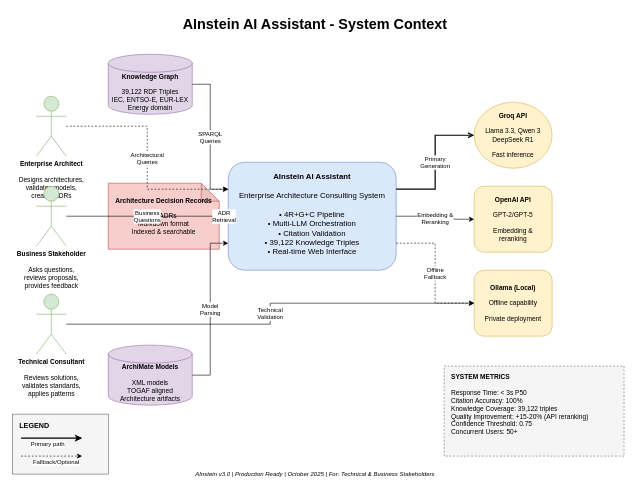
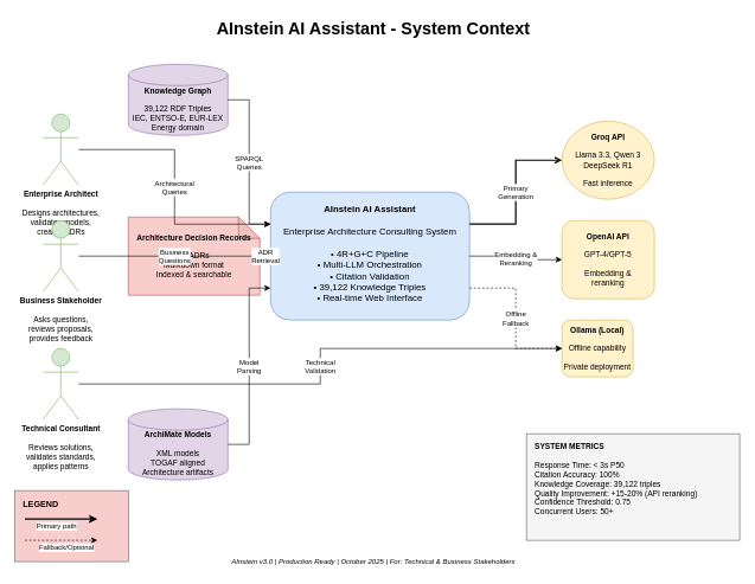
- <mxCell id="13" value="Architectural&lt;br&gt;Queries" style="edgeStyle=orthogonalEdgeStyle;rounded=0;orthogonalLoop=1;jettySize=auto;html=1;exitX=1;exitY=0.5;exitDx=0;exitDy=0;entryX=0;entryY=0.25;entryDx=0;entryDy=0;fontSize=10;dashed=1;" edge="1" parent="1" source="4" target="3"><mxGeometry relative="1" as="geometry" /></mxCell>
+ <mxCell id="13" value="Architectural&lt;br&gt;Queries" style="edgeStyle=orthogonalEdgeStyle;rounded=0;orthogonalLoop=1;jettySize=auto;html=1;exitX=1;exitY=0.5;exitDx=0;exitDy=0;entryX=0;entryY=0.25;entryDx=0;entryDy=0;fontSize=10;" edge="1" parent="1" source="4" target="3"><mxGeometry relative="1" as="geometry" /></mxCell>
- <mxCell id="8" value="&lt;b&gt;OpenAI API&lt;/b&gt;&lt;br&gt;&lt;br&gt;GPT-2/GPT-5&lt;br&gt;&lt;br&gt;Embedding &amp;&lt;br&gt;reranking" style="rounded=1;whiteSpace=wrap;html=1;fillColor=#fff2cc;strokeColor=#d6b656;fontSize=11;" vertex="1" parent="1"><mxGeometry x="790" y="310" width="130" height="110" as="geometry" /></mxCell>
+ <mxCell id="8" value="&lt;b&gt;OpenAI API&lt;/b&gt;&lt;br&gt;&lt;br&gt;GPT-4/GPT-5&lt;br&gt;&lt;br&gt;Embedding &amp;&lt;br&gt;reranking" style="rounded=1;whiteSpace=wrap;html=1;fillColor=#fff2cc;strokeColor=#d6b656;fontSize=11;" vertex="1" parent="1"><mxGeometry x="790" y="310" width="130" height="110" as="geometry" /></mxCell>
- <mxCell id="9" value="&lt;b&gt;Ollama (Local)&lt;/b&gt;&lt;br&gt;&lt;br&gt;Offline capability&lt;br&gt;&lt;br&gt;Private deployment" style="rounded=1;whiteSpace=wrap;html=1;fillColor=#fff2cc;strokeColor=#d6b656;fontSize=11;" vertex="1" parent="1"><mxGeometry x="790" y="450" width="130" height="110" as="geometry" /></mxCell>
+ <mxCell id="9" value="&lt;b&gt;Ollama (Local)&lt;/b&gt;&lt;br&gt;&lt;br&gt;Offline capability&lt;br&gt;&lt;br&gt;Private deployment" style="rounded=1;whiteSpace=wrap;html=1;fillColor=#fff2cc;strokeColor=#d6b656;fontSize=11;" vertex="1" parent="1"><mxGeometry x="790" y="450" width="100" height="80" as="geometry" /></mxCell>
- <mxCell id="22" value="&lt;b&gt;SYSTEM METRICS&lt;/b&gt;&lt;br&gt;&lt;br&gt;Response Time: &amp;lt; 3s P50&lt;br&gt;Citation Accuracy: 100%&lt;br&gt;Knowledge Coverage: 39,122 triples&lt;br&gt;Quality Improvement: +15-20% (API reranking)&lt;br&gt;Confidence Threshold: 0.75&lt;br&gt;Concurrent Users: 50+" style="rounded=0;whiteSpace=wrap;html=1;fillColor=#f5f5f5;strokeColor=#666666;fontSize=11;align=left;verticalAlign=top;spacingLeft=10;spacingTop=5;dashed=1;" vertex="1" parent="1"><mxGeometry x="740" y="610" width="300" height="150" as="geometry" /></mxCell>
+ <mxCell id="22" value="&lt;b&gt;SYSTEM METRICS&lt;/b&gt;&lt;br&gt;&lt;br&gt;Response Time: &amp;lt; 3s P50&lt;br&gt;Citation Accuracy: 100%&lt;br&gt;Knowledge Coverage: 39,122 triples&lt;br&gt;Quality Improvement: +15-20% (API reranking)&lt;br&gt;Confidence Threshold: 0.75&lt;br&gt;Concurrent Users: 50+" style="rounded=0;whiteSpace=wrap;html=1;fillColor=#f5f5f5;strokeColor=#666666;fontSize=11;align=left;verticalAlign=top;spacingLeft=10;spacingTop=5;" vertex="1" parent="1"><mxGeometry x="740" y="610" width="300" height="150" as="geometry" /></mxCell>
- <mxCell id="25" value="&lt;b&gt;LEGEND&lt;/b&gt;" style="rounded=0;whiteSpace=wrap;html=1;fillColor=#f5f5f5;strokeColor=#666666;fontSize=12;align=left;verticalAlign=top;spacingLeft=10;spacingTop=5;" vertex="1" parent="24"><mxGeometry width="160" height="100" as="geometry" /></mxCell>
+ <mxCell id="25" value="&lt;b&gt;LEGEND&lt;/b&gt;" style="rounded=0;whiteSpace=wrap;html=1;fillColor=#f8cecc;strokeColor=#666666;fontSize=12;align=left;verticalAlign=top;spacingLeft=10;spacingTop=5;" vertex="1" parent="24"><mxGeometry width="160" height="100" as="geometry" /></mxCell>
